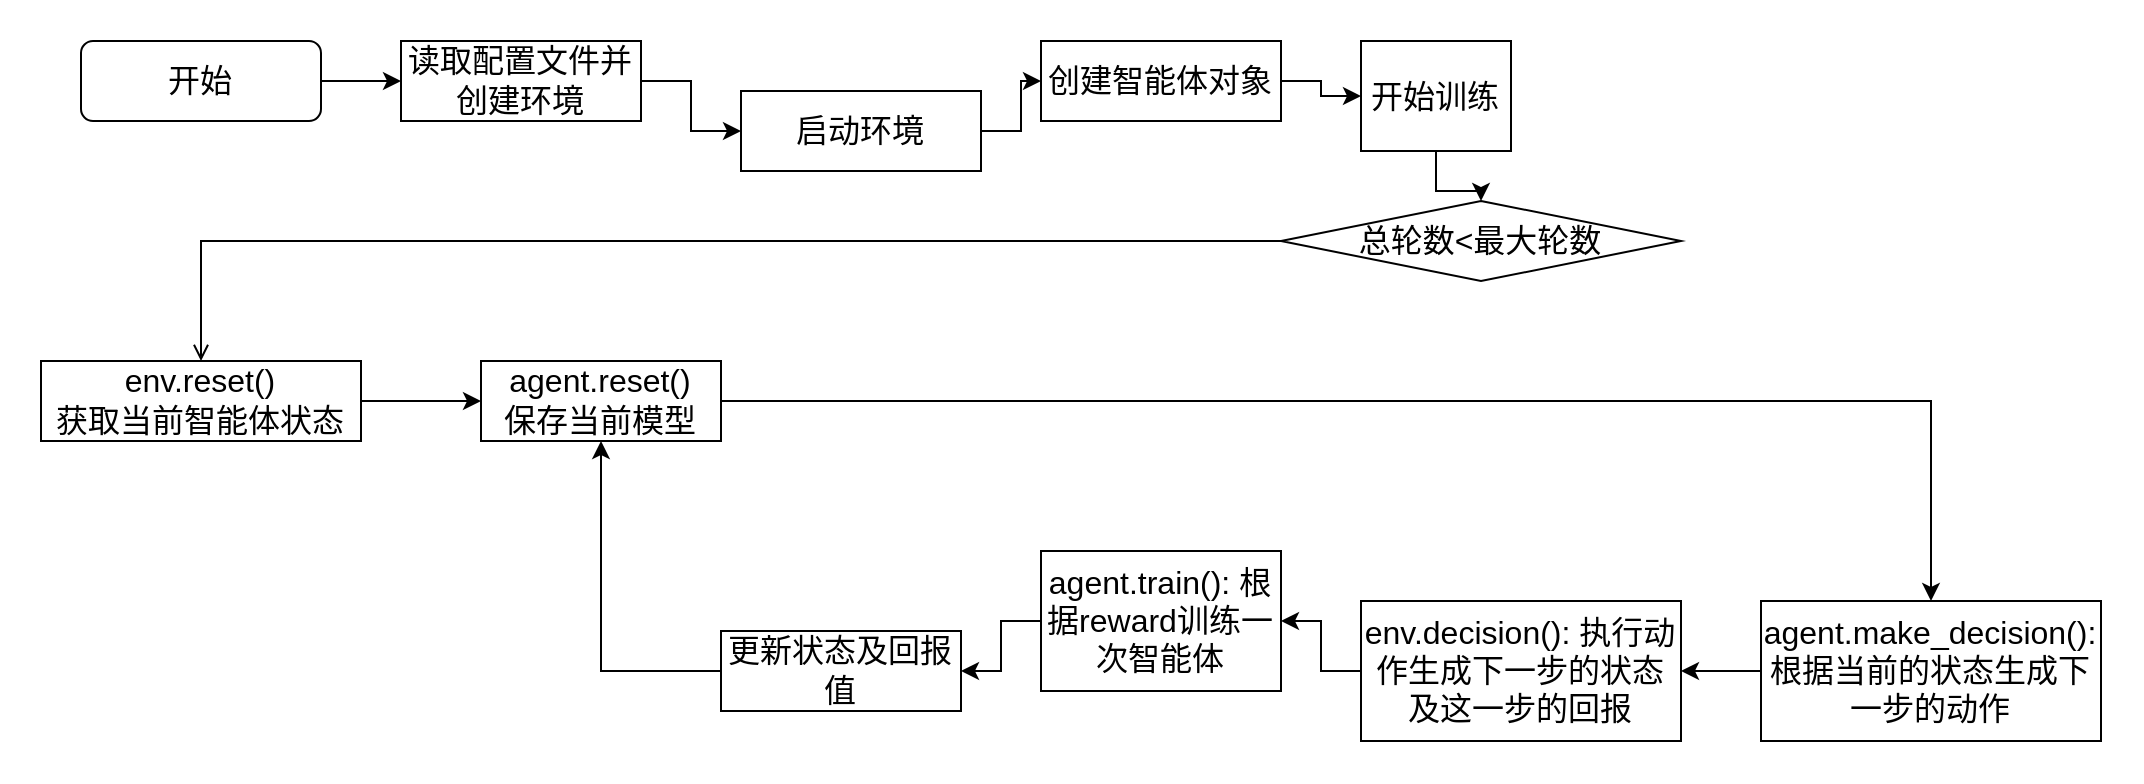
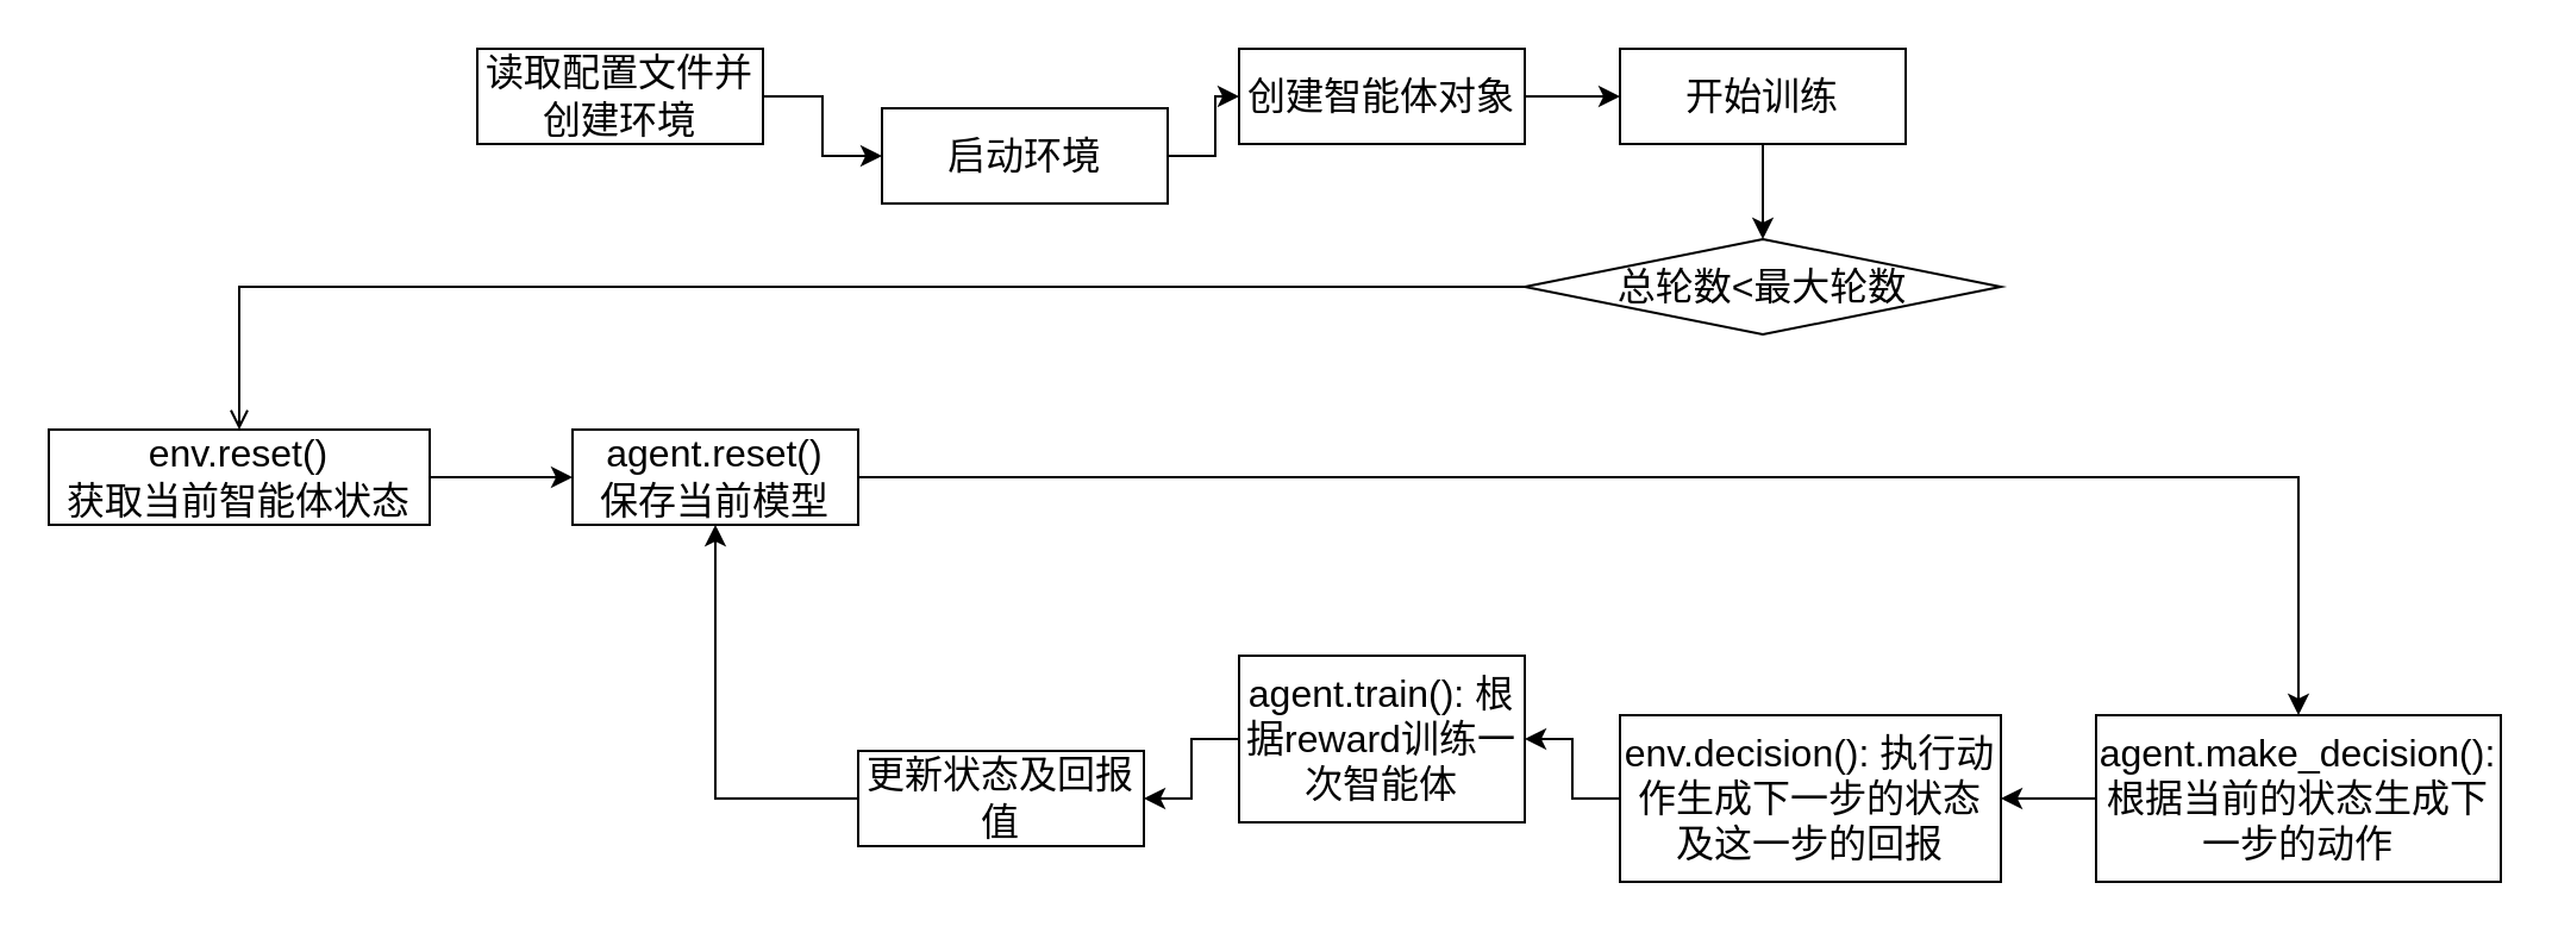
- <mxCell id="3" value="开始" style="rounded=1;whiteSpace=wrap;html=1;fontSize=16;" vertex="1" parent="1"><mxGeometry x="40" y="20" width="120" height="40" as="geometry" /></mxCell>
- <mxCell id="2" style="edgeStyle=orthogonalEdgeStyle;rounded=0;orthogonalLoop=1;jettySize=auto;html=1;entryX=0;entryY=0.5;entryDx=0;entryDy=0;fontSize=16;" edge="1" parent="1" source="3" target="5"><mxGeometry relative="1" as="geometry" /></mxCell>
- <mxCell id="11" value="开始训练" style="rounded=0;whiteSpace=wrap;html=1;fontSize=16;" vertex="1" parent="1"><mxGeometry x="680" y="20" width="75" height="55" as="geometry" /></mxCell>
+ <mxCell id="11" value="开始训练" style="rounded=0;whiteSpace=wrap;html=1;fontSize=16;" vertex="1" parent="1"><mxGeometry x="680" y="20" width="120" height="40" as="geometry" /></mxCell>
